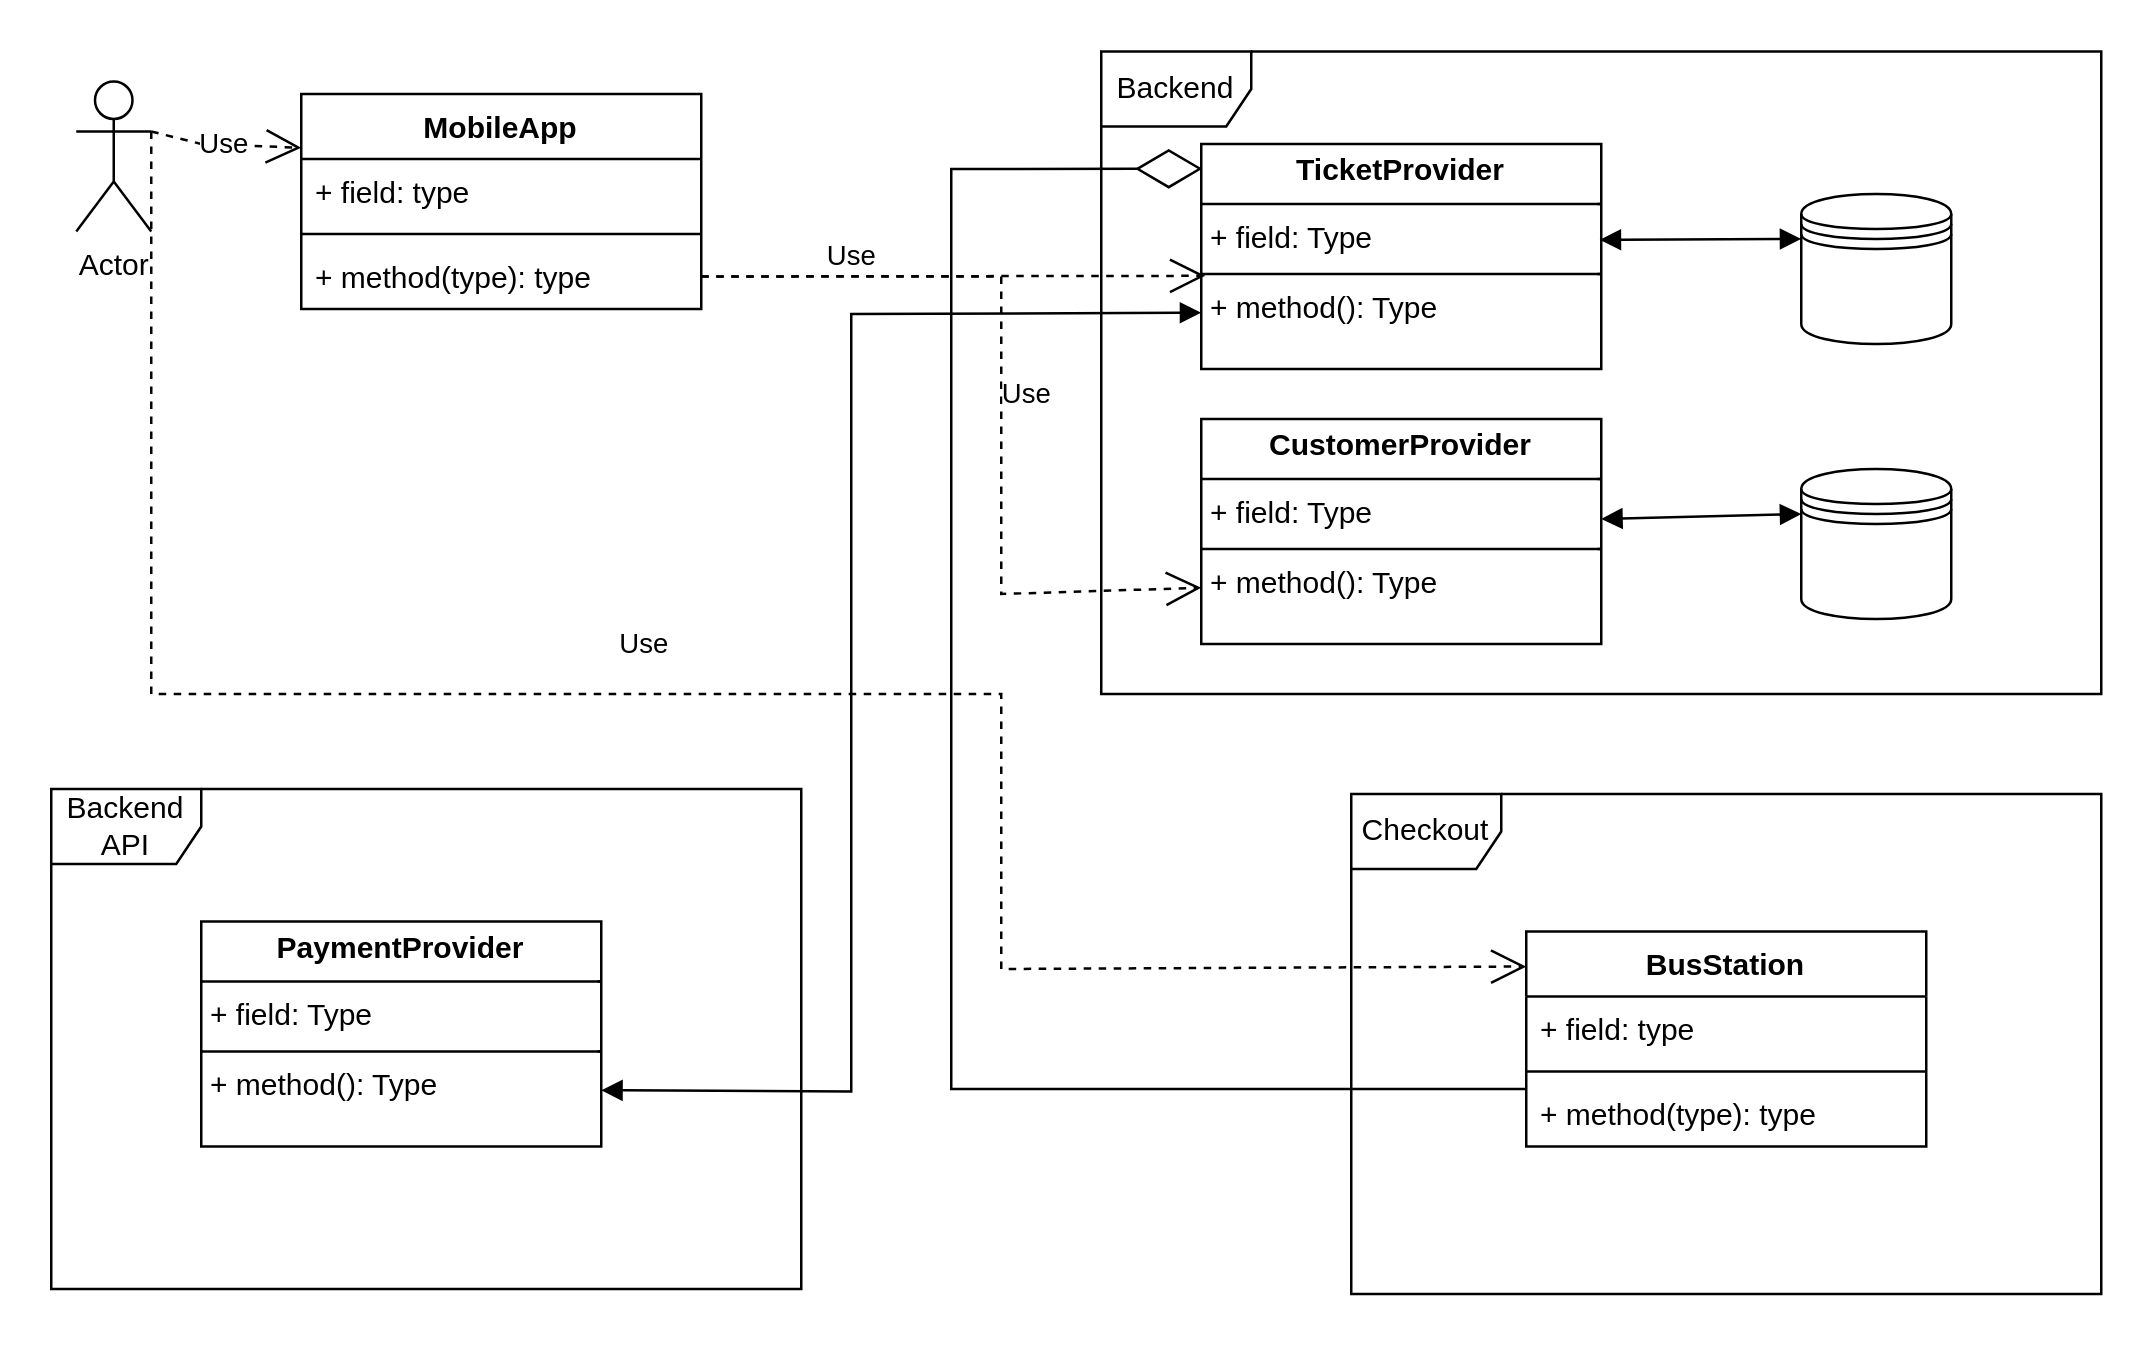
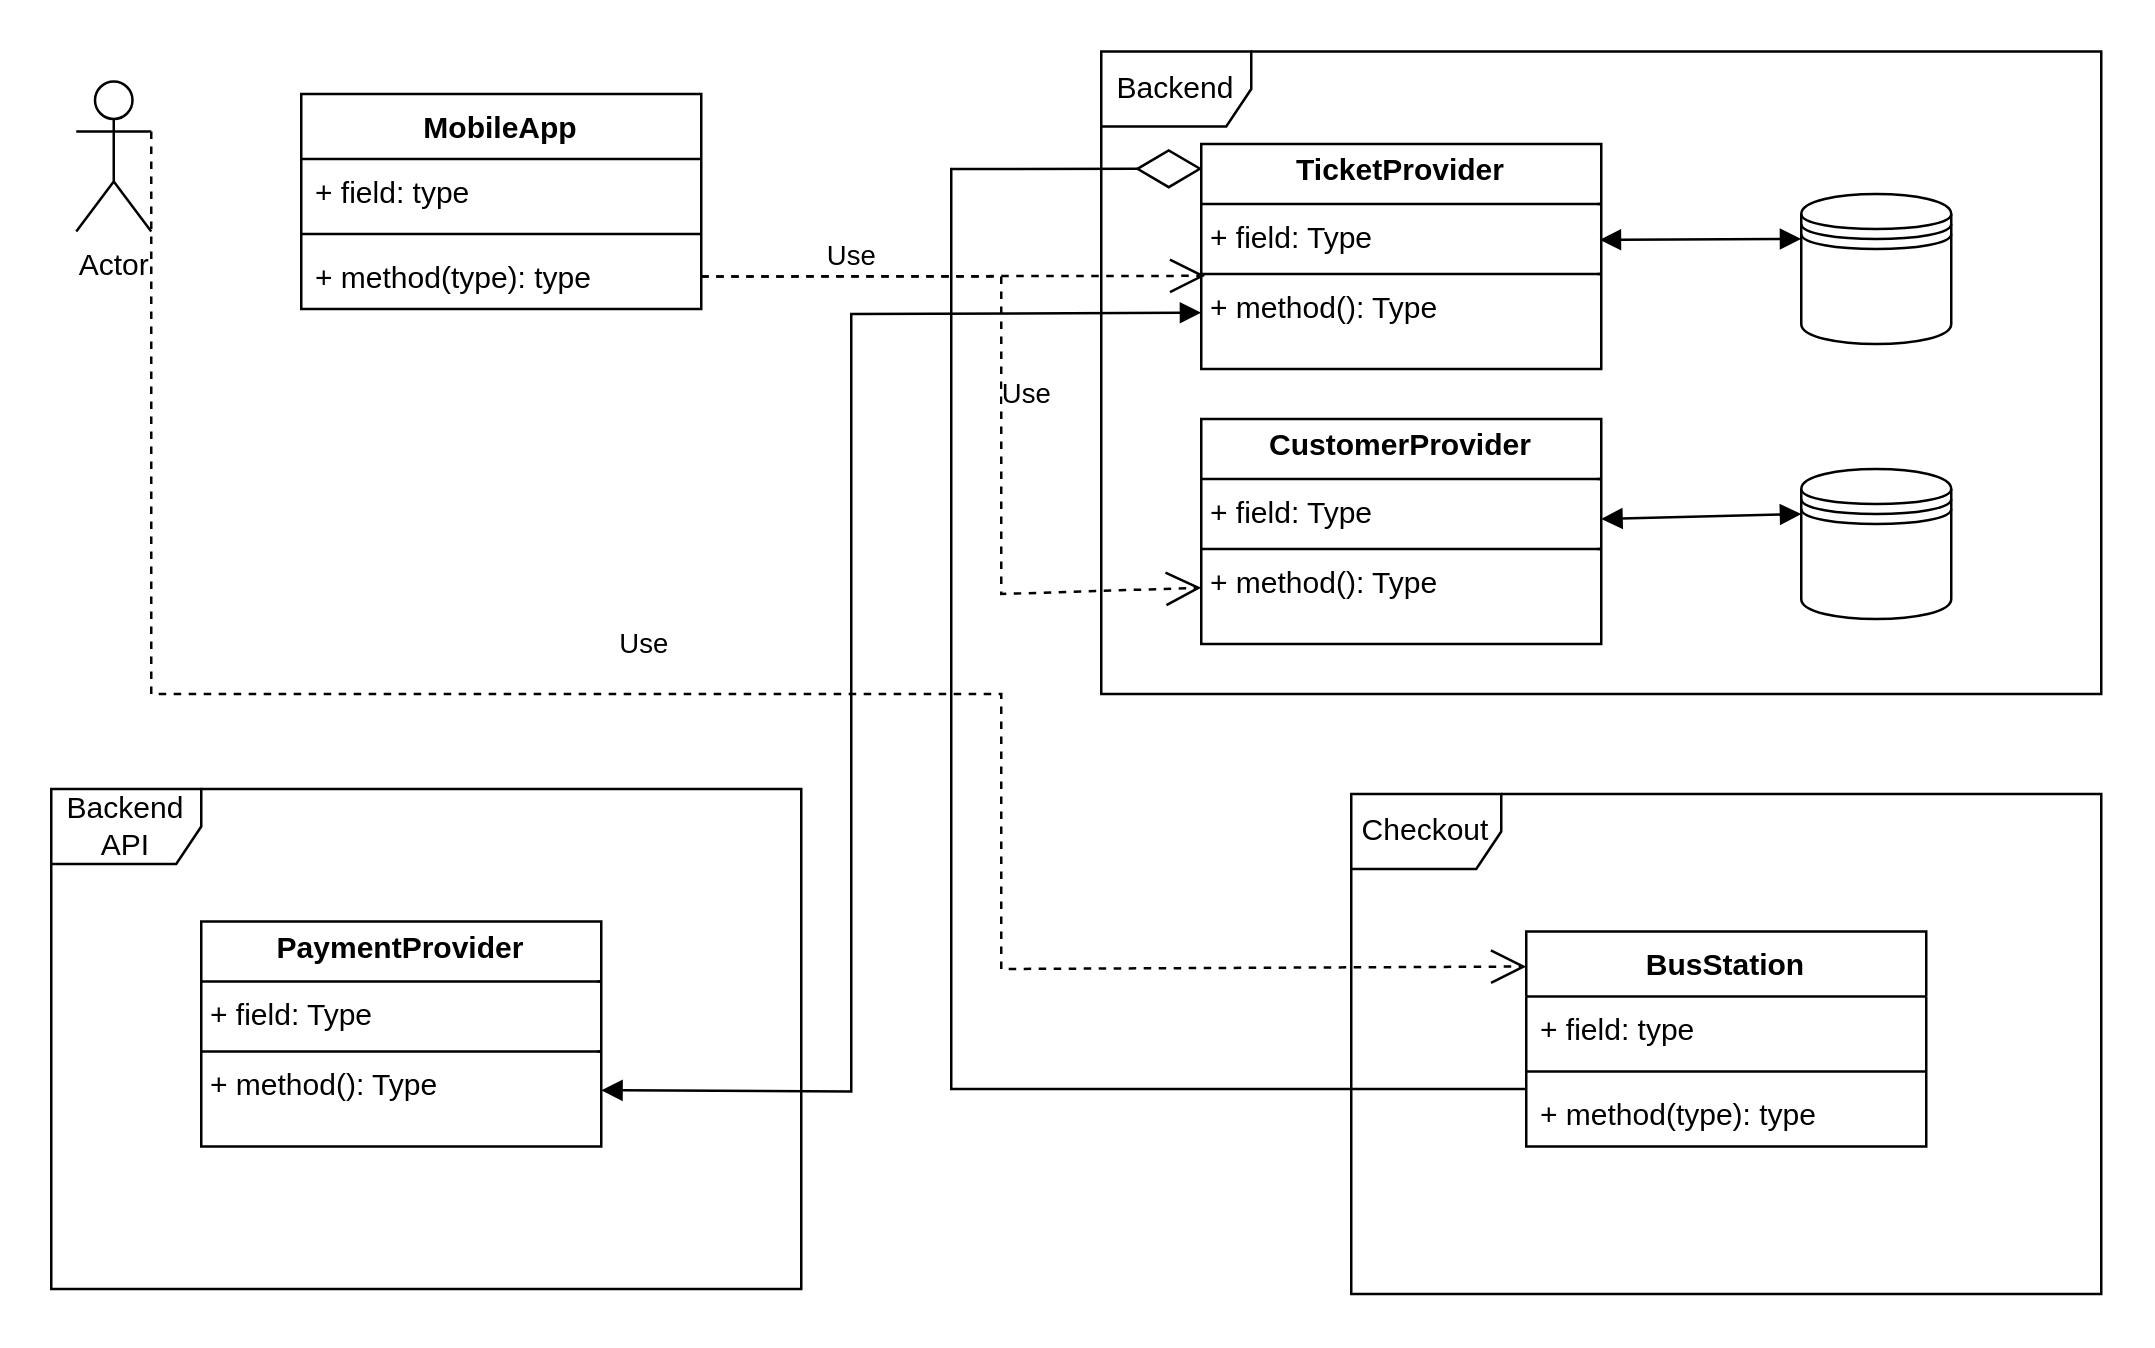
- <mxCell id="19" value="Use" style="endArrow=open;endSize=12;dashed=1;html=1;rounded=0;exitX=1;exitY=0.333;exitDx=0;exitDy=0;exitPerimeter=0;entryX=0;entryY=0.25;entryDx=0;entryDy=0;" edge="1" parent="1" source="18" target="2"><mxGeometry width="160" relative="1" as="geometry"><mxPoint x="80" y="157" as="sourcePoint" /><mxPoint x="240" y="157" as="targetPoint" /><Array as="points"><mxPoint x="80" y="57" /></Array></mxGeometry></mxCell>
